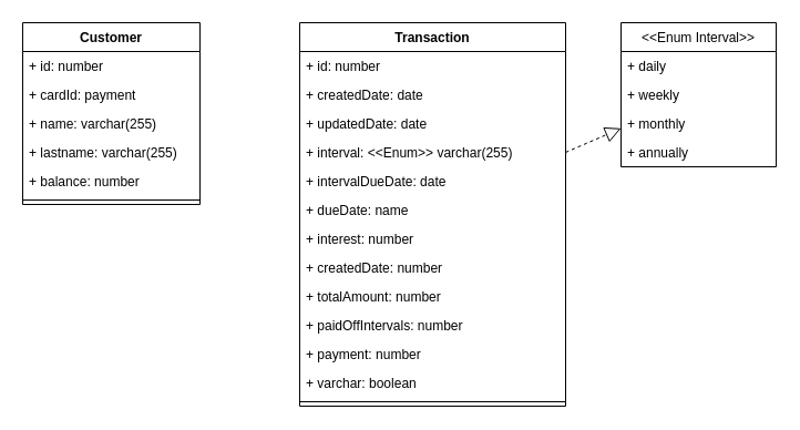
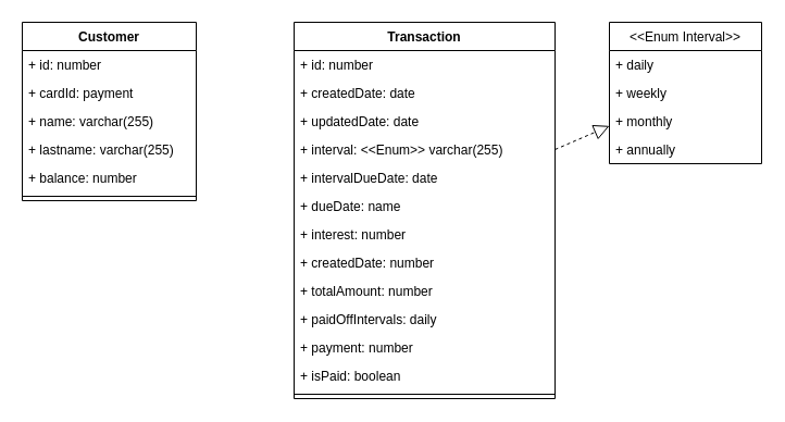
- <mxCell id="19" value="+ paidOffIntervals: number" style="text;strokeColor=none;fillColor=none;align=left;verticalAlign=top;spacingLeft=4;spacingRight=4;overflow=hidden;rotatable=0;points=[[0,0.5],[1,0.5]];portConstraint=eastwest;" parent="9" vertex="1"><mxGeometry y="260" width="240" height="26" as="geometry" /></mxCell>
+ <mxCell id="19" value="+ paidOffIntervals: daily" style="text;strokeColor=none;fillColor=none;align=left;verticalAlign=top;spacingLeft=4;spacingRight=4;overflow=hidden;rotatable=0;points=[[0,0.5],[1,0.5]];portConstraint=eastwest;" parent="9" vertex="1"><mxGeometry y="260" width="240" height="26" as="geometry" /></mxCell>
- <mxCell id="21" value="+ varchar: boolean" style="text;strokeColor=none;fillColor=none;align=left;verticalAlign=top;spacingLeft=4;spacingRight=4;overflow=hidden;rotatable=0;points=[[0,0.5],[1,0.5]];portConstraint=eastwest;" parent="9" vertex="1"><mxGeometry y="312" width="240" height="26" as="geometry" /></mxCell>
+ <mxCell id="21" value="+ isPaid: boolean" style="text;strokeColor=none;fillColor=none;align=left;verticalAlign=top;spacingLeft=4;spacingRight=4;overflow=hidden;rotatable=0;points=[[0,0.5],[1,0.5]];portConstraint=eastwest;" parent="9" vertex="1"><mxGeometry y="312" width="240" height="26" as="geometry" /></mxCell>
